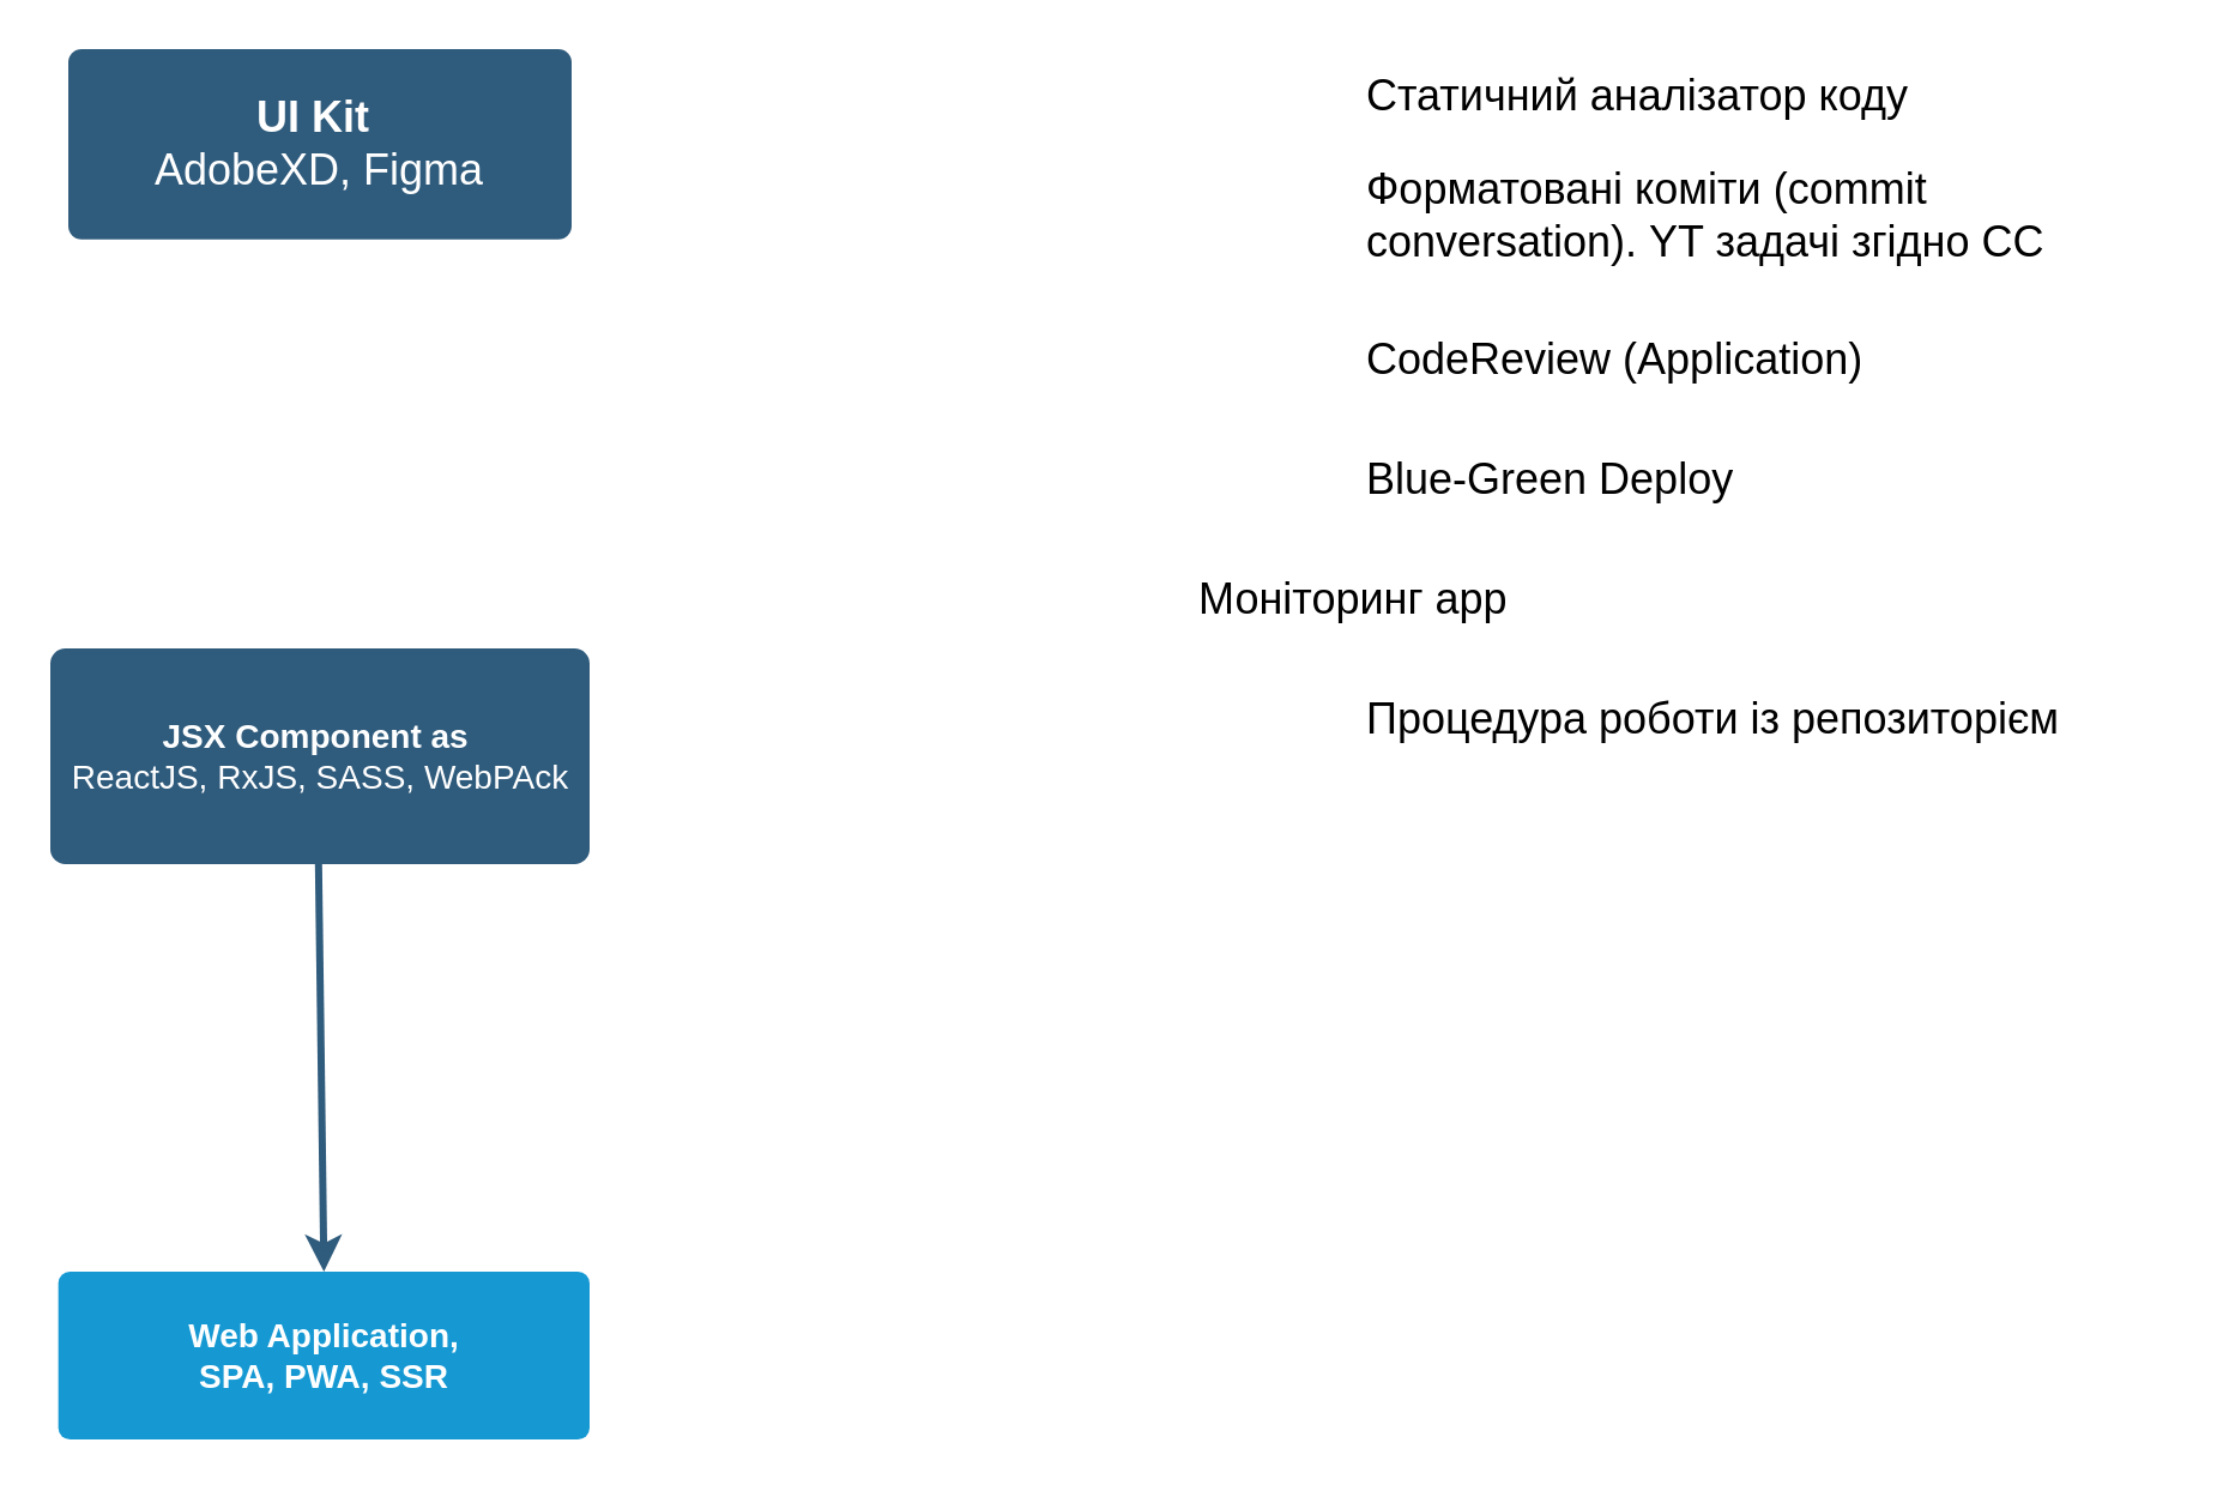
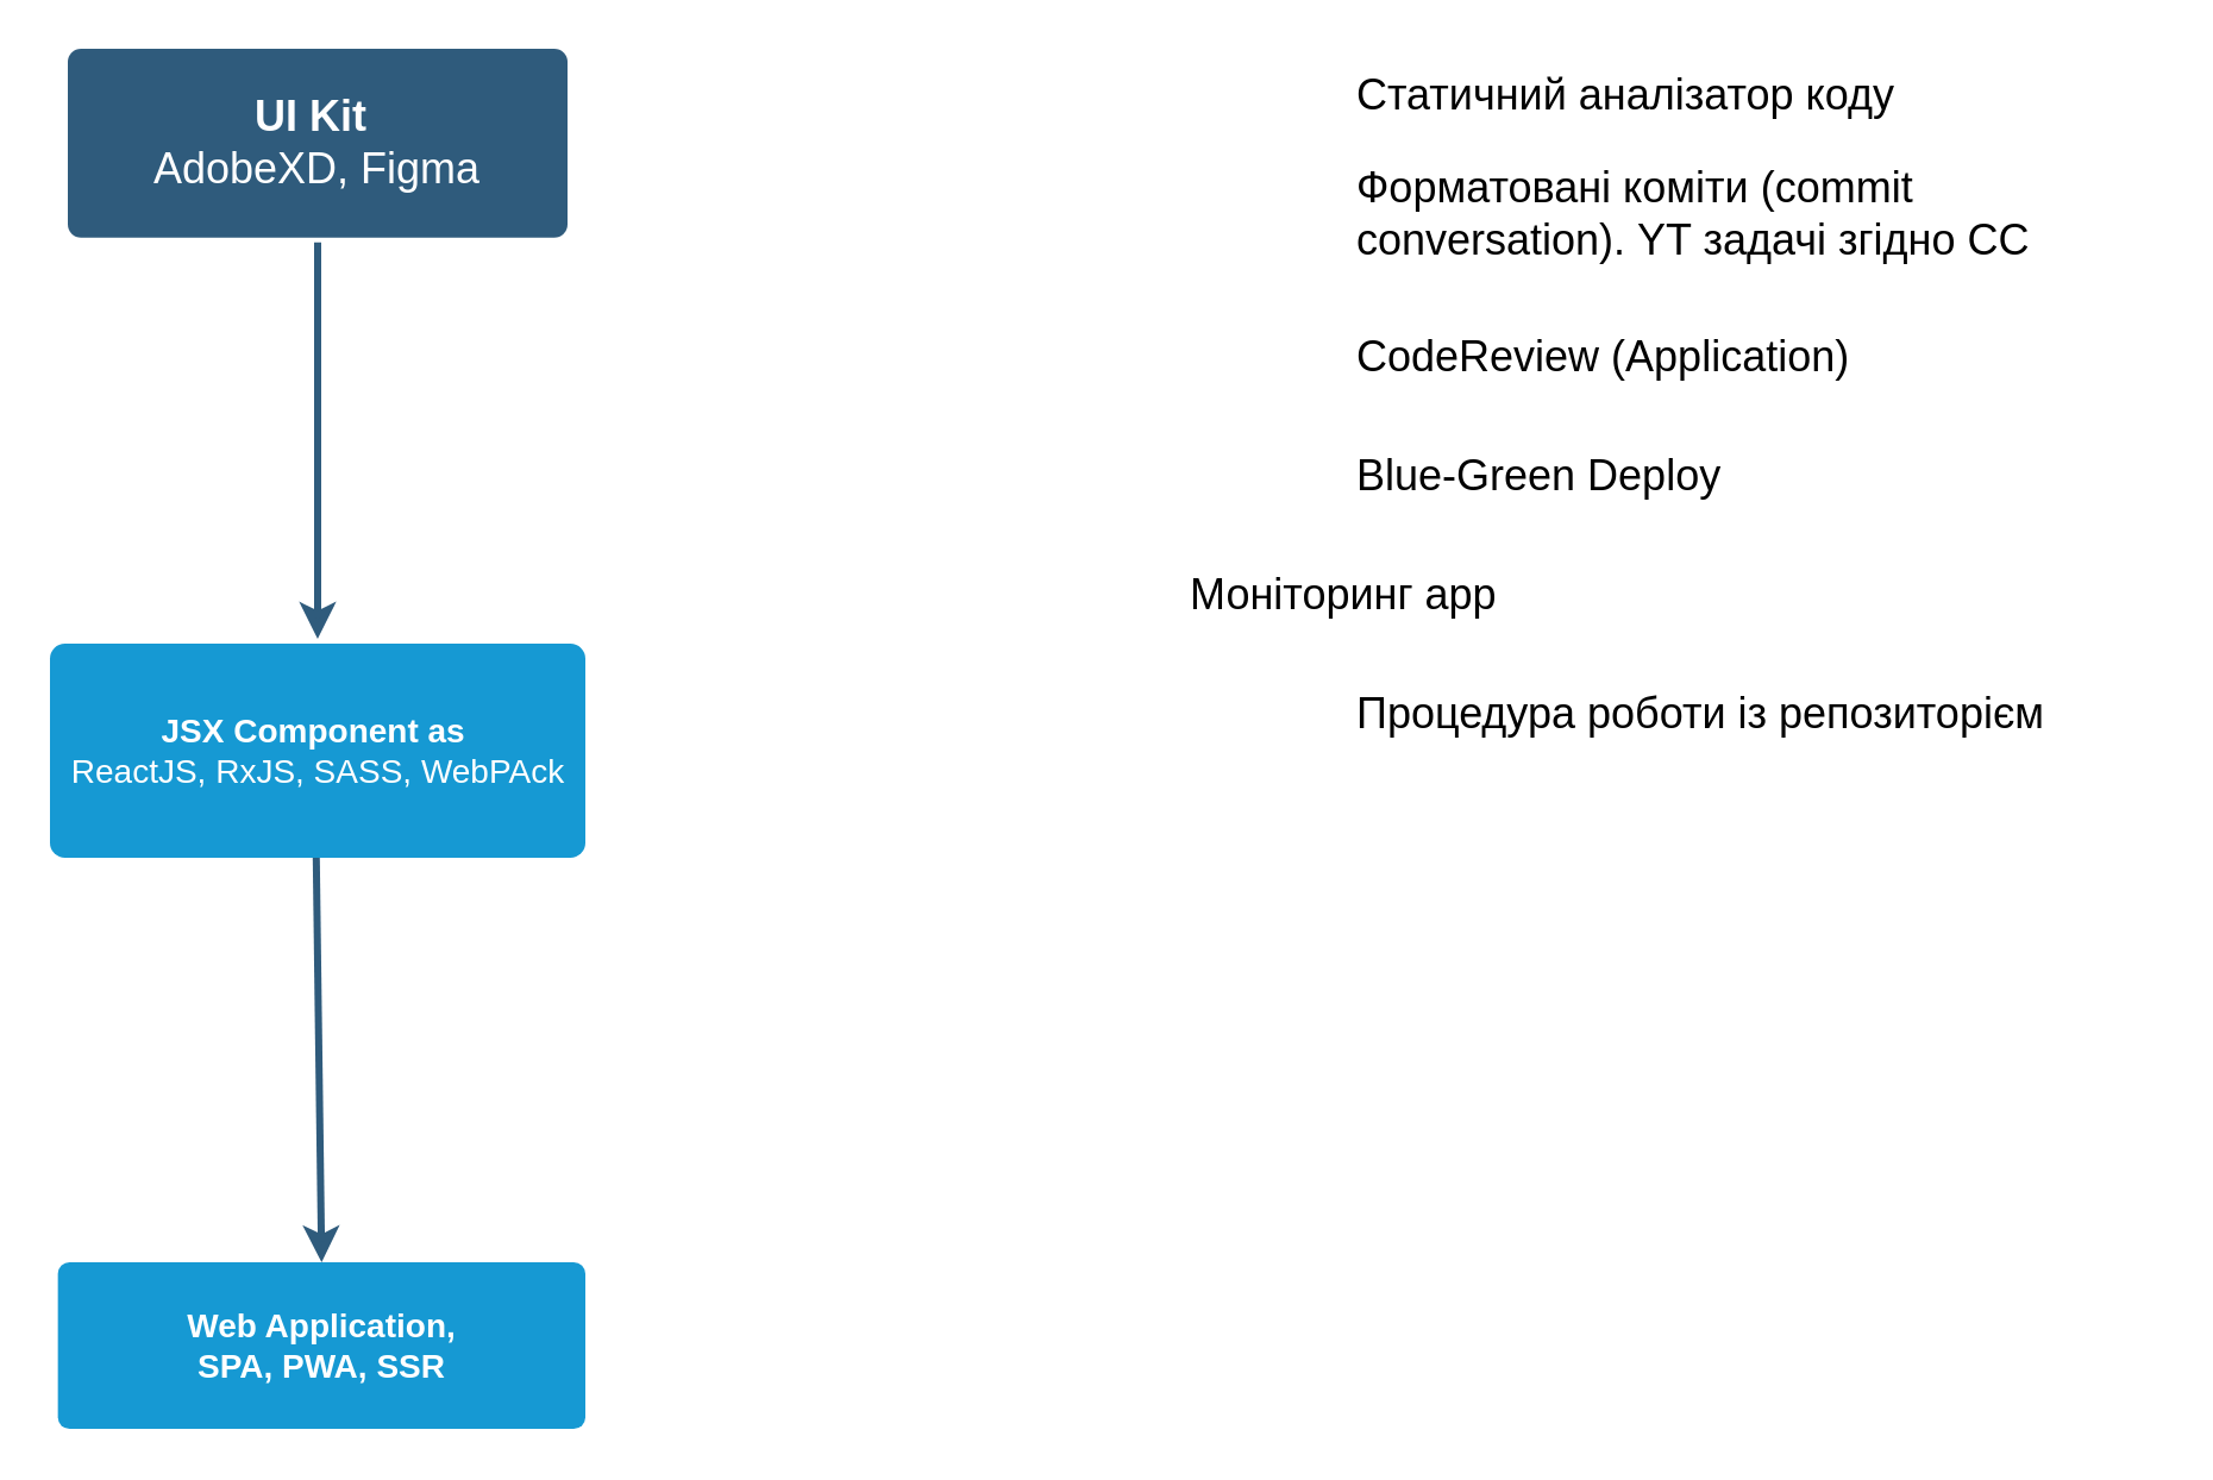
+ <mxCell id="2" value="" style="edgeStyle=none;rounded=0;jumpStyle=none;html=1;shadow=0;labelBackgroundColor=none;startArrow=none;startFill=0;endArrow=classic;endFill=1;jettySize=auto;orthogonalLoop=1;strokeColor=#2F5B7C;strokeWidth=3;fontFamily=Helvetica;fontSize=16;fontColor=#23445D;spacing=5;" parent="1" source="3" target="4" edge="1"><mxGeometry relative="1" as="geometry" /></mxCell>
- <mxCell id="4" value="JSX Component as&amp;nbsp;&lt;br&gt;&lt;span style=&quot;font-weight: normal&quot;&gt;ReactJS, RxJS, SASS, WebPAck&lt;/span&gt;" style="rounded=1;whiteSpace=wrap;html=1;shadow=0;labelBackgroundColor=none;strokeColor=none;strokeWidth=3;fillColor=#2f5b7c;fontFamily=Helvetica;fontSize=14;fontColor=#FFFFFF;align=center;spacing=5;fontStyle=1;arcSize=7;perimeterSpacing=2;" parent="1" vertex="1"><mxGeometry x="20.5" y="270" width="225" height="90" as="geometry" /></mxCell>
+ <mxCell id="4" value="JSX Component as&amp;nbsp;&lt;br&gt;&lt;span style=&quot;font-weight: normal&quot;&gt;ReactJS, RxJS, SASS, WebPAck&lt;/span&gt;" style="rounded=1;whiteSpace=wrap;html=1;shadow=0;labelBackgroundColor=none;strokeColor=none;strokeWidth=3;fillColor=#1699d3;fontFamily=Helvetica;fontSize=14;fontColor=#FFFFFF;align=center;spacing=5;fontStyle=1;arcSize=7;perimeterSpacing=2;" parent="1" vertex="1"><mxGeometry x="20.5" y="270" width="225" height="90" as="geometry" /></mxCell>
